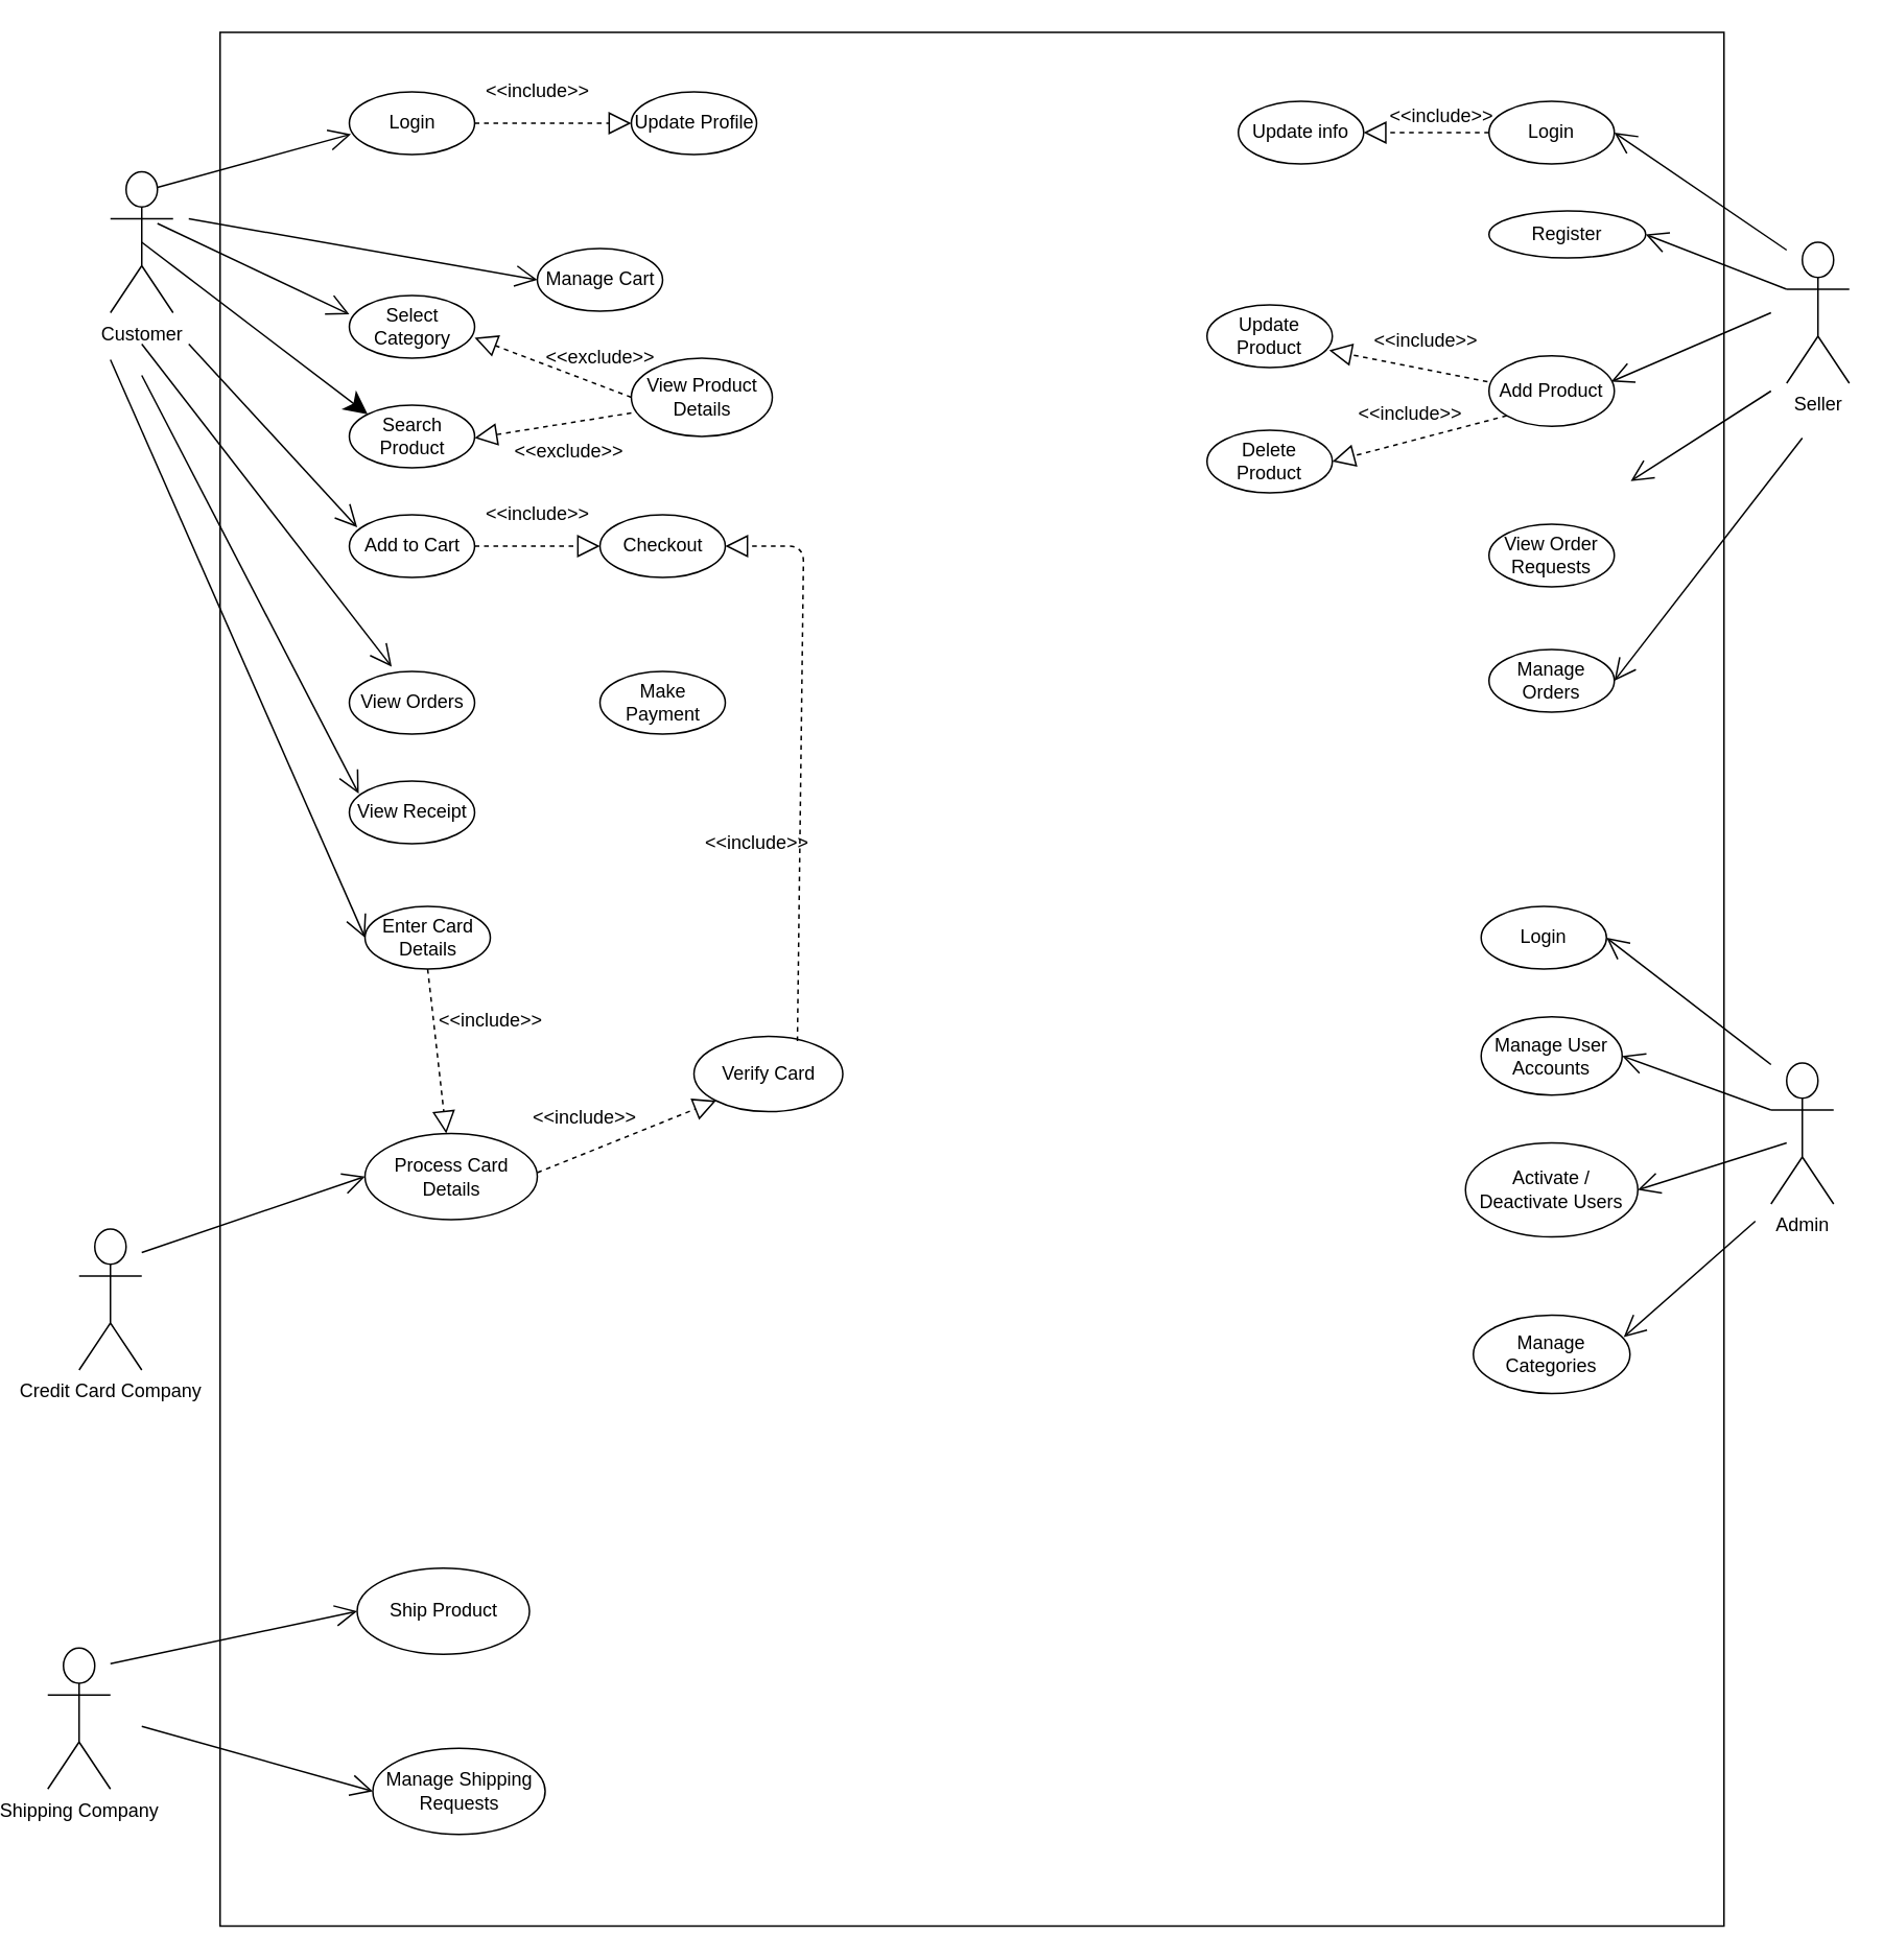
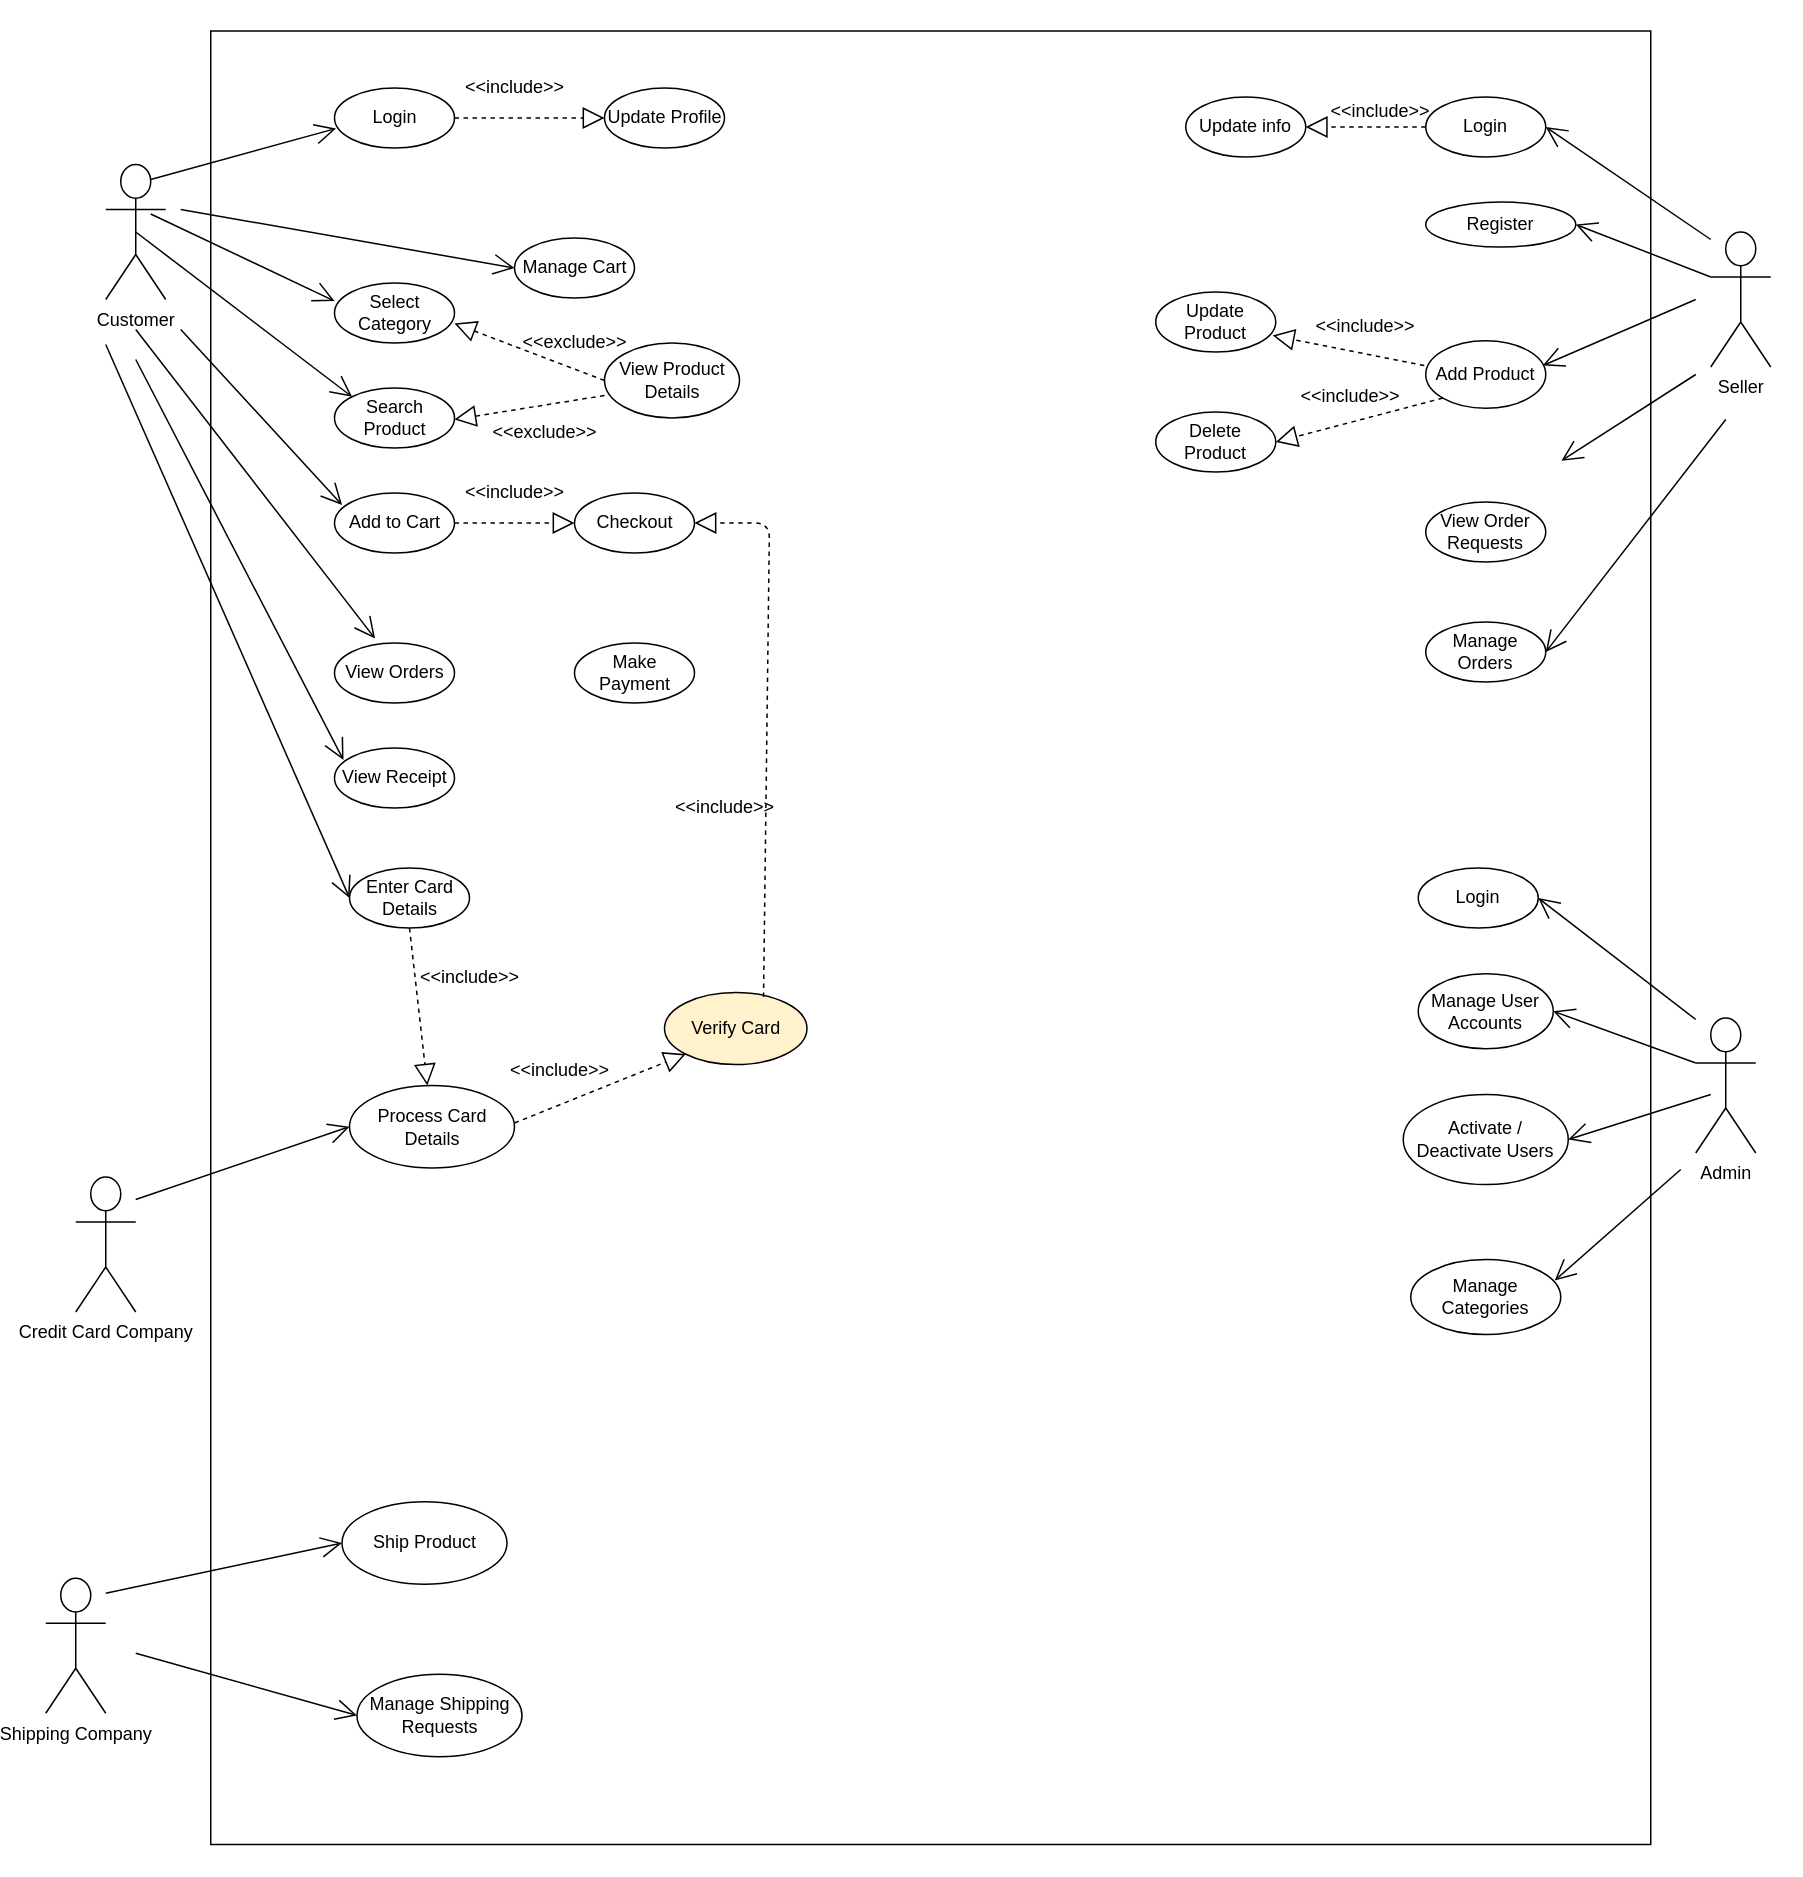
- <mxCell id="16" value="" style="endArrow=classic;endFill=1;endSize=12;html=1;entryX=0;entryY=0;entryDx=0;entryDy=0;exitX=0.5;exitY=0.5;exitDx=0;exitDy=0;exitPerimeter=0;" edge="1" parent="1" source="3" target="6"><mxGeometry width="160" relative="1" as="geometry"><mxPoint x="100" y="152" as="sourcePoint" /><mxPoint x="180" y="201" as="targetPoint" /></mxGeometry></mxCell>
+ <mxCell id="16" value="" style="endArrow=open;endFill=1;endSize=12;html=1;entryX=0;entryY=0;entryDx=0;entryDy=0;exitX=0.5;exitY=0.5;exitDx=0;exitDy=0;exitPerimeter=0;" edge="1" parent="1" source="3" target="6"><mxGeometry width="160" relative="1" as="geometry"><mxPoint x="100" y="152" as="sourcePoint" /><mxPoint x="180" y="201" as="targetPoint" /></mxGeometry></mxCell>
- <mxCell id="27" value="Verify Card" style="ellipse;whiteSpace=wrap;html=1;" vertex="1" parent="1"><mxGeometry x="432.5" y="661" width="95" height="48" as="geometry" /></mxCell>
+ <mxCell id="27" value="Verify Card" style="ellipse;whiteSpace=wrap;html=1;fillColor=#fff2cc;" vertex="1" parent="1"><mxGeometry x="432.5" y="661" width="95" height="48" as="geometry" /></mxCell>
